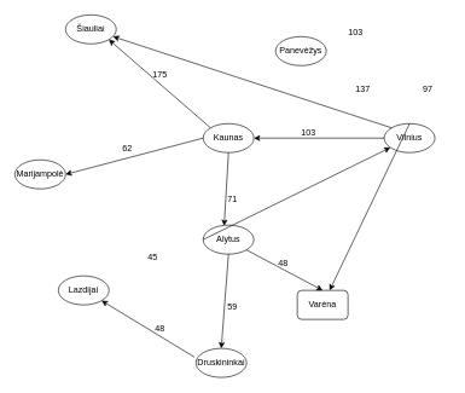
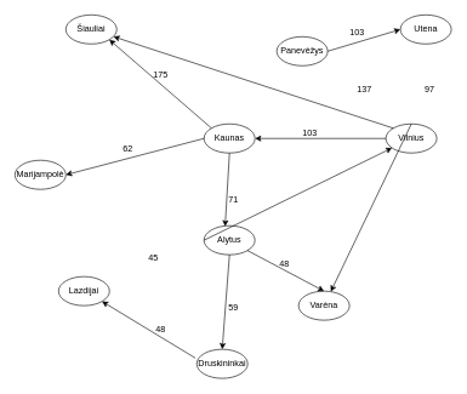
+ <mxCell id="5" value="Utena" style="ellipse;whiteSpace=wrap;html=1;gradientColor=none;" vertex="1" parent="1"><mxGeometry x="550" y="20" width="70" height="40" as="geometry" /></mxCell>
+ <mxCell id="14" value="" style="endArrow=classic;html=1;rounded=0;entryX=0;entryY=0.5;entryDx=0;entryDy=0;exitX=1;exitY=0.5;exitDx=0;exitDy=0;" edge="1" parent="1" source="6" target="5"><mxGeometry width="50" height="50" relative="1" as="geometry"><mxPoint x="150" y="280" as="sourcePoint" /><mxPoint x="200" y="230" as="targetPoint" /></mxGeometry></mxCell>
- <mxCell id="8" value="Varėna" style="whiteSpace=wrap;html=1;gradientColor=none;rounded=1;" vertex="1" parent="1"><mxGeometry x="410" y="400" width="70" height="40" as="geometry" /></mxCell>
+ <mxCell id="8" value="Varėna" style="ellipse;whiteSpace=wrap;html=1;gradientColor=none;" vertex="1" parent="1"><mxGeometry x="410" y="400" width="70" height="40" as="geometry" /></mxCell>
